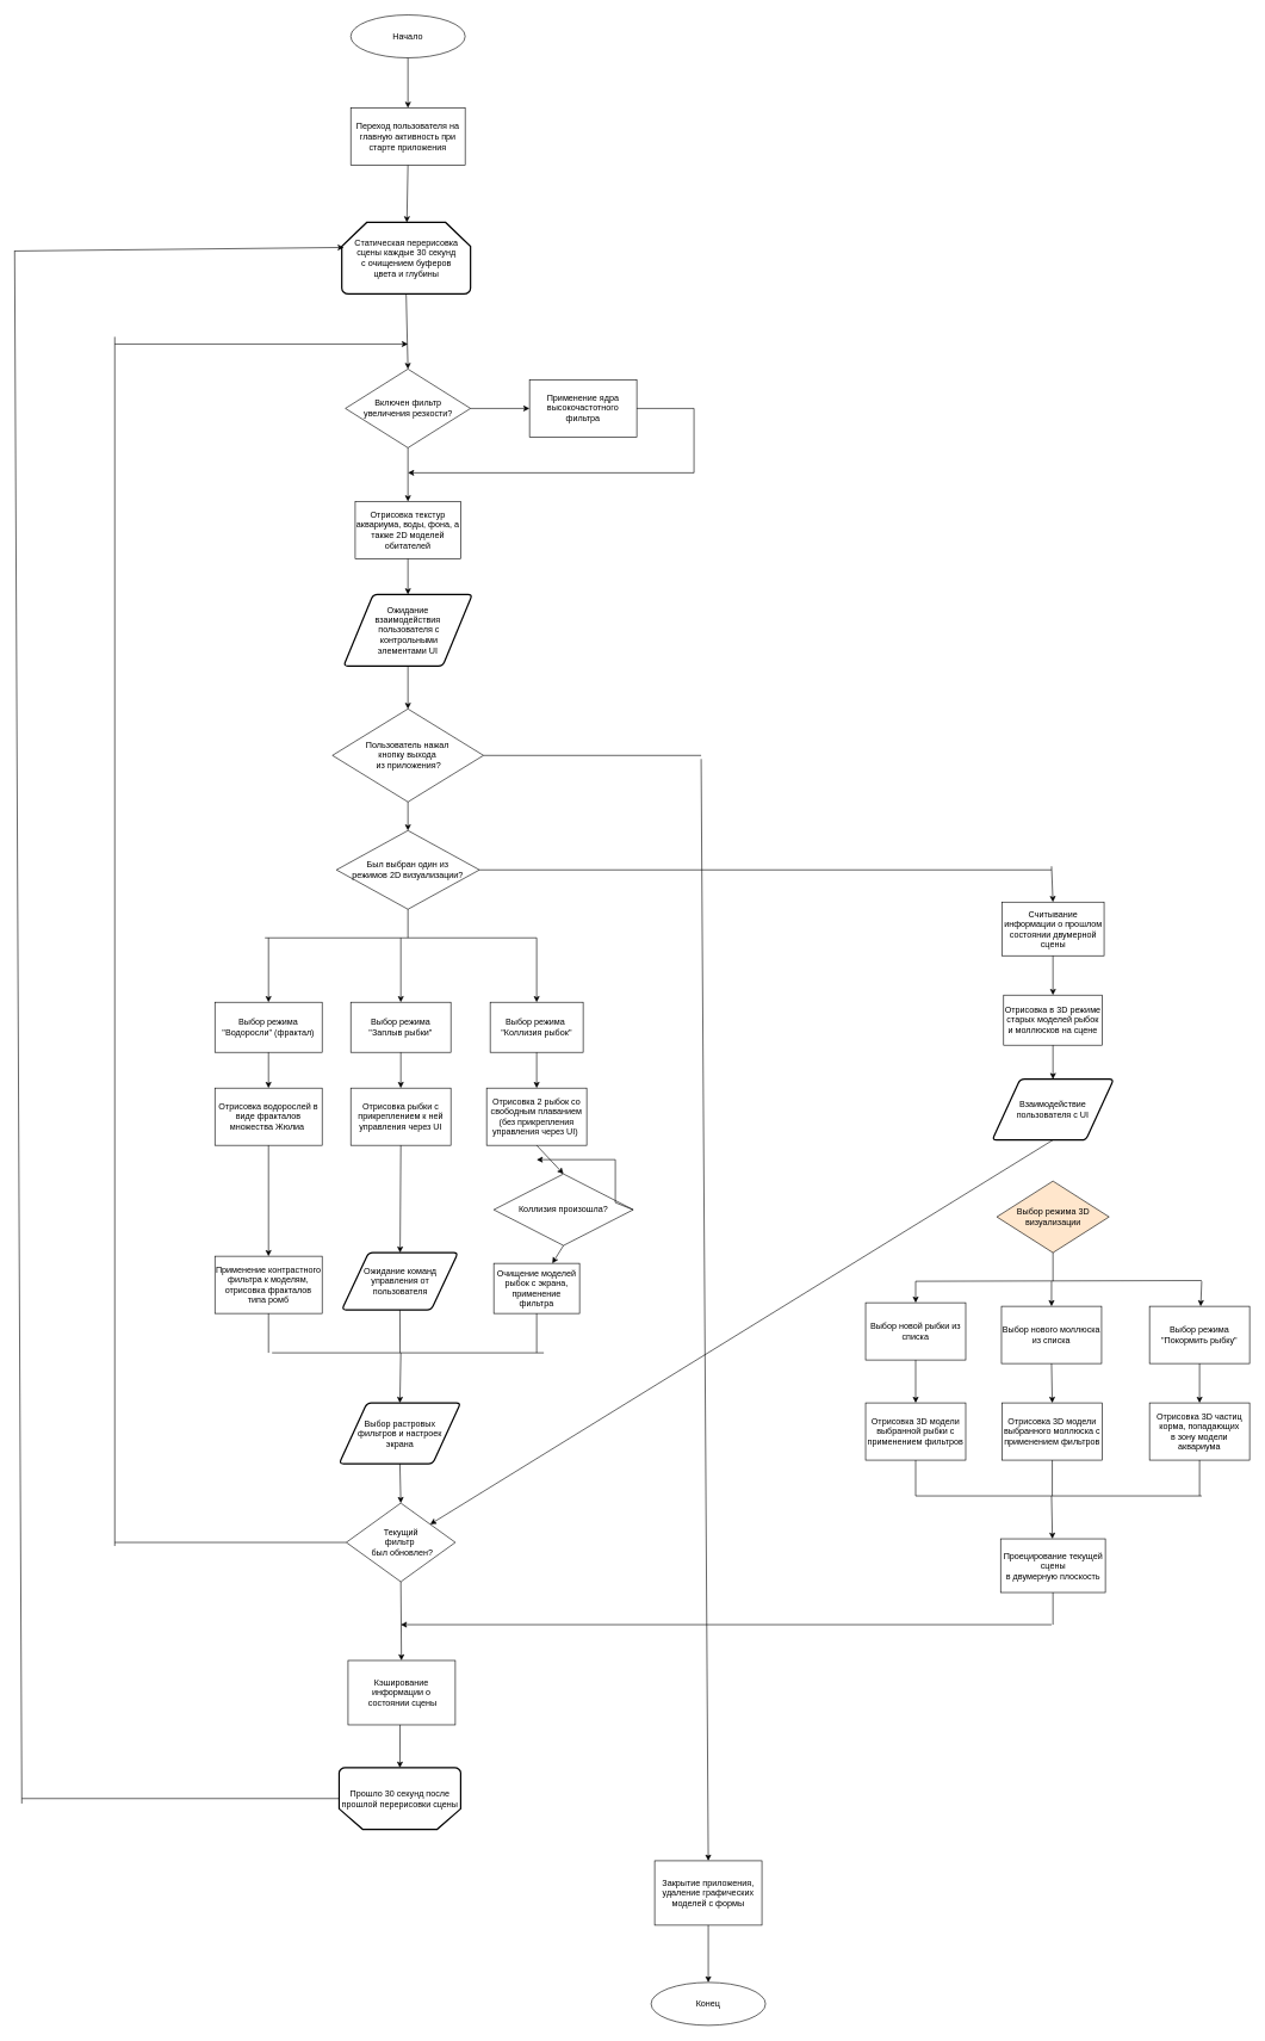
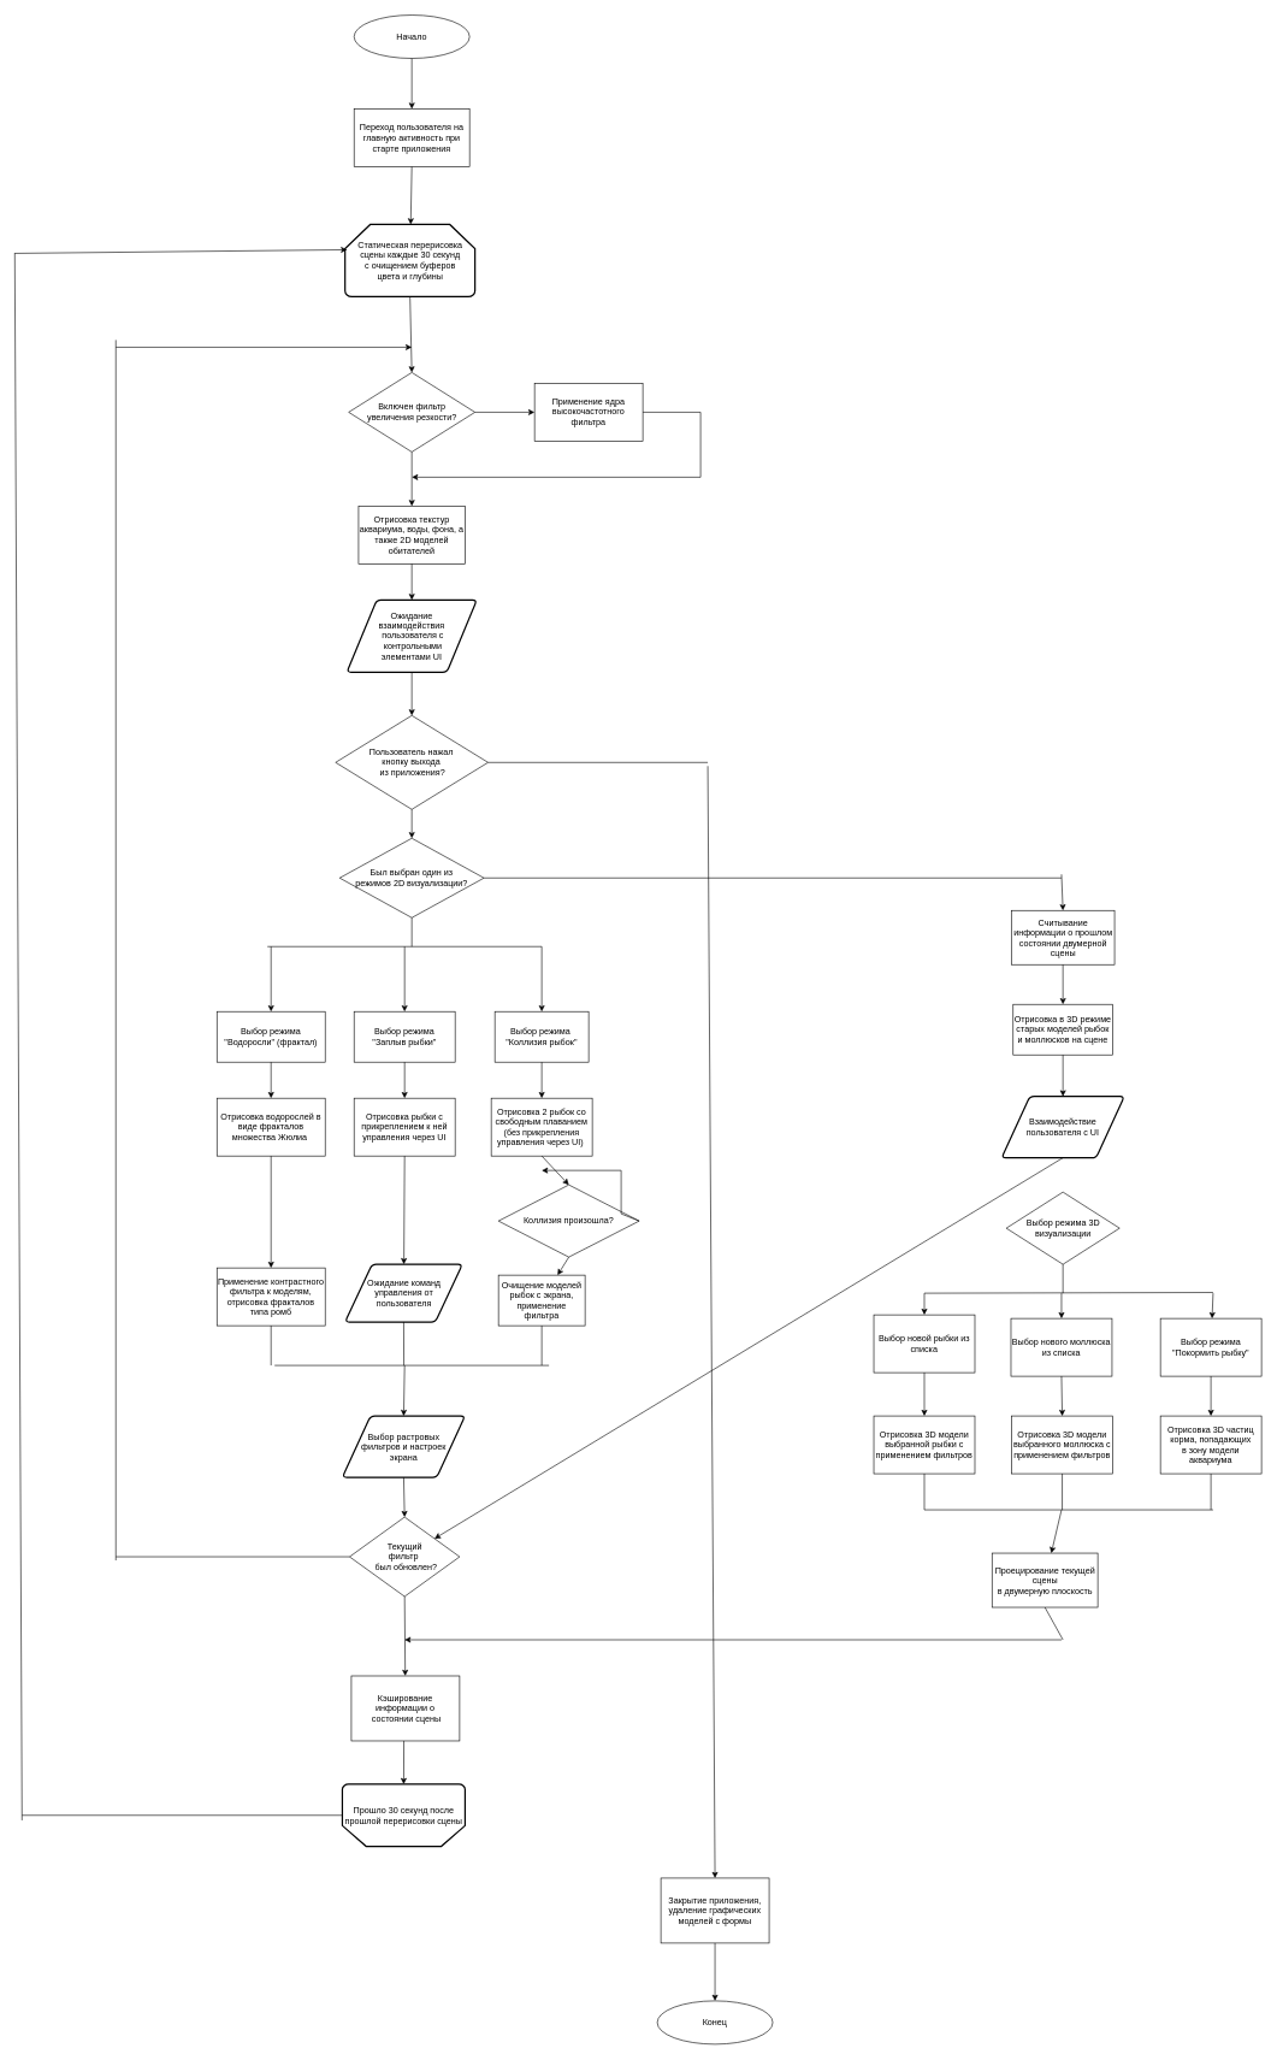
- <mxCell id="22" value="Взаимодействие&lt;br&gt;пользователя с UI" style="shape=parallelogram;html=1;strokeWidth=2;perimeter=parallelogramPerimeter;whiteSpace=wrap;rounded=1;arcSize=12;size=0.23;" vertex="1" parent="1"><mxGeometry x="1387" y="1507.5" width="170" height="85" as="geometry" /></mxCell>
+ <mxCell id="22" value="Взаимодействие&lt;br&gt;пользователя с UI" style="shape=parallelogram;html=1;strokeWidth=2;perimeter=parallelogramPerimeter;whiteSpace=wrap;rounded=1;arcSize=12;size=0.23;" vertex="1" parent="1"><mxGeometry x="1387" y="1517.5" width="170" height="85" as="geometry" /></mxCell>
- <mxCell id="24" value="Выбор режима 3D визуализации" style="rhombus;whiteSpace=wrap;html=1;fillColor=#ffe6cc;" vertex="1" parent="1"><mxGeometry x="1393.5" y="1650" width="157" height="100" as="geometry" /></mxCell>
+ <mxCell id="24" value="Выбор режима 3D визуализации" style="rhombus;whiteSpace=wrap;html=1;" vertex="1" parent="1"><mxGeometry x="1393.5" y="1650" width="157" height="100" as="geometry" /></mxCell>
- <mxCell id="80" value="Проецирование текущей сцены&lt;br&gt;в двумерную плоскость" style="rounded=0;whiteSpace=wrap;html=1;" vertex="1" parent="1"><mxGeometry x="1398.75" y="2150" width="146.5" height="75" as="geometry" /></mxCell>
+ <mxCell id="80" value="Проецирование текущей сцены&lt;br&gt;в двумерную плоскость" style="rounded=0;whiteSpace=wrap;html=1;" vertex="1" parent="1"><mxGeometry x="1373.75" y="2150" width="146.5" height="75" as="geometry" /></mxCell>
